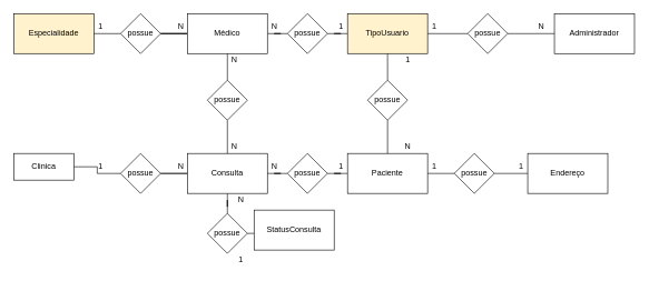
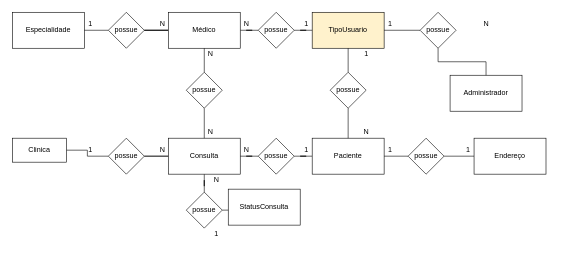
- <mxCell id="2" value="Especialidade" style="rounded=0;whiteSpace=wrap;html=1;fillColor=#fff2cc;" parent="1" vertex="1"><mxGeometry x="20" y="20" width="120" height="60" as="geometry" /></mxCell>
+ <mxCell id="2" value="Especialidade" style="rounded=0;whiteSpace=wrap;html=1;" parent="1" vertex="1"><mxGeometry x="20" y="20" width="120" height="60" as="geometry" /></mxCell>
- <mxCell id="13" value="Administrador" style="rounded=0;whiteSpace=wrap;html=1;" parent="1" vertex="1"><mxGeometry x="830" y="20" width="120" height="60" as="geometry" /></mxCell>
+ <mxCell id="13" value="Administrador" style="rounded=0;whiteSpace=wrap;html=1;" parent="1" vertex="1"><mxGeometry x="750" y="125" width="120" height="60" as="geometry" /></mxCell>
